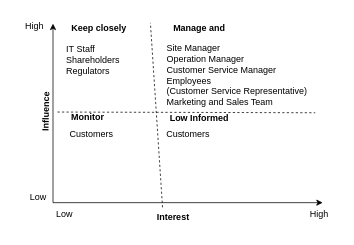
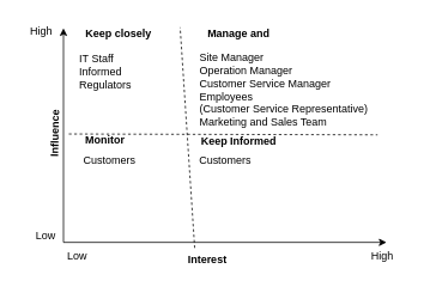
- <mxCell id="12" value="&lt;div&gt;IT Staff&lt;/div&gt;&lt;div&gt;Shareholders&lt;/div&gt;&lt;div&gt;Regulators&lt;/div&gt;" style="text;html=1;align=left;verticalAlign=middle;resizable=0;points=[];autosize=1;strokeColor=none;fillColor=none;" vertex="1" parent="1"><mxGeometry x="86" y="50" width="90" height="60" as="geometry" /></mxCell>
+ <mxCell id="12" value="&lt;div&gt;IT Staff&lt;/div&gt;&lt;div&gt;Informed&lt;/div&gt;&lt;div&gt;Regulators&lt;/div&gt;" style="text;html=1;align=left;verticalAlign=middle;resizable=0;points=[];autosize=1;strokeColor=none;fillColor=none;" vertex="1" parent="1"><mxGeometry x="86" y="50" width="90" height="60" as="geometry" /></mxCell>
- <mxCell id="17" value="&lt;b&gt;Low Informed&lt;/b&gt;" style="text;html=1;align=center;verticalAlign=middle;resizable=0;points=[];autosize=1;strokeColor=none;fillColor=none;" vertex="1" parent="1"><mxGeometry x="210" y="143" width="110" height="30" as="geometry" /></mxCell>
+ <mxCell id="17" value="&lt;b&gt;Keep Informed&lt;/b&gt;" style="text;html=1;align=center;verticalAlign=middle;resizable=0;points=[];autosize=1;strokeColor=none;fillColor=none;" vertex="1" parent="1"><mxGeometry x="210" y="143" width="110" height="30" as="geometry" /></mxCell>
